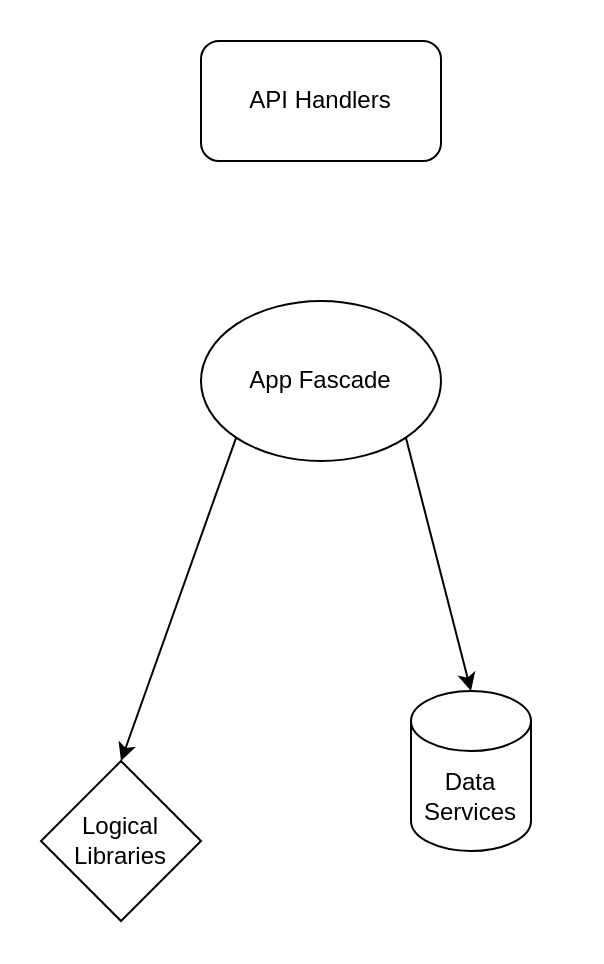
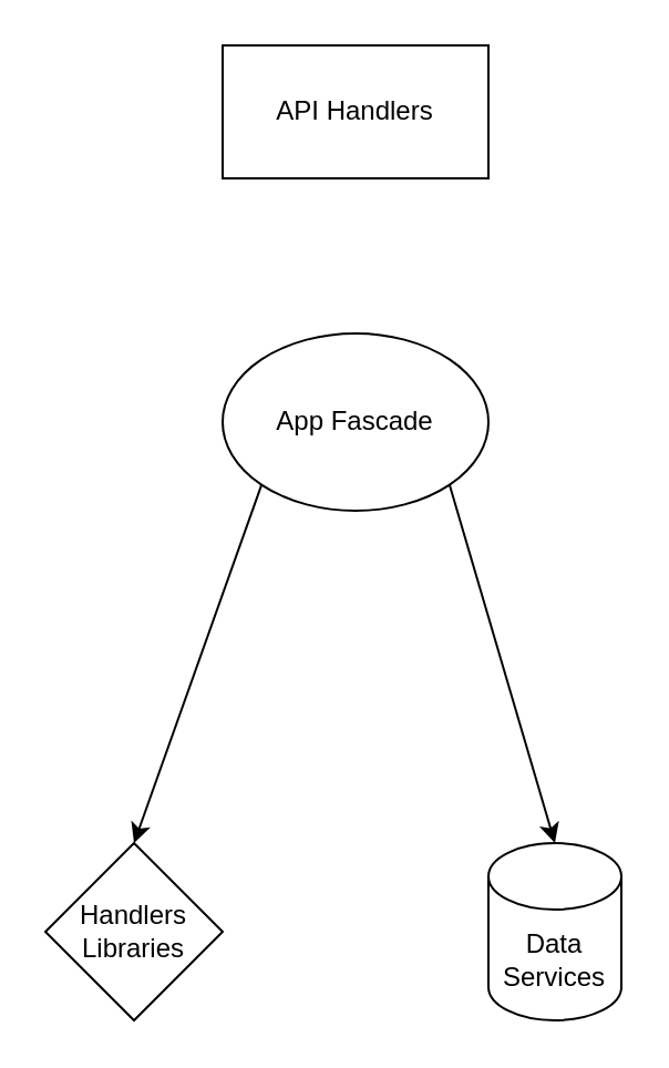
- <mxCell id="2" value="API Handlers" style="whiteSpace=wrap;html=1;rounded=1;" vertex="1" parent="1"><mxGeometry x="100" y="20" width="120" height="60" as="geometry" /></mxCell>
+ <mxCell id="2" value="API Handlers" style="rounded=0;whiteSpace=wrap;html=1;" vertex="1" parent="1"><mxGeometry x="100" y="20" width="120" height="60" as="geometry" /></mxCell>
- <mxCell id="6" value="Data Services" style="shape=cylinder3;whiteSpace=wrap;html=1;boundedLbl=1;backgroundOutline=1;size=15;" vertex="1" parent="1"><mxGeometry x="205" y="345" width="60" height="80" as="geometry" /></mxCell>
+ <mxCell id="6" value="Data Services" style="shape=cylinder3;whiteSpace=wrap;html=1;boundedLbl=1;backgroundOutline=1;size=15;" vertex="1" parent="1"><mxGeometry x="220" y="380" width="60" height="80" as="geometry" /></mxCell>
- <mxCell id="7" value="Logical Libraries" style="rhombus;whiteSpace=wrap;html=1;" vertex="1" parent="1"><mxGeometry x="20" y="380" width="80" height="80" as="geometry" /></mxCell>
+ <mxCell id="7" value="Handlers Libraries" style="rhombus;whiteSpace=wrap;html=1;" vertex="1" parent="1"><mxGeometry x="20" y="380" width="80" height="80" as="geometry" /></mxCell>
